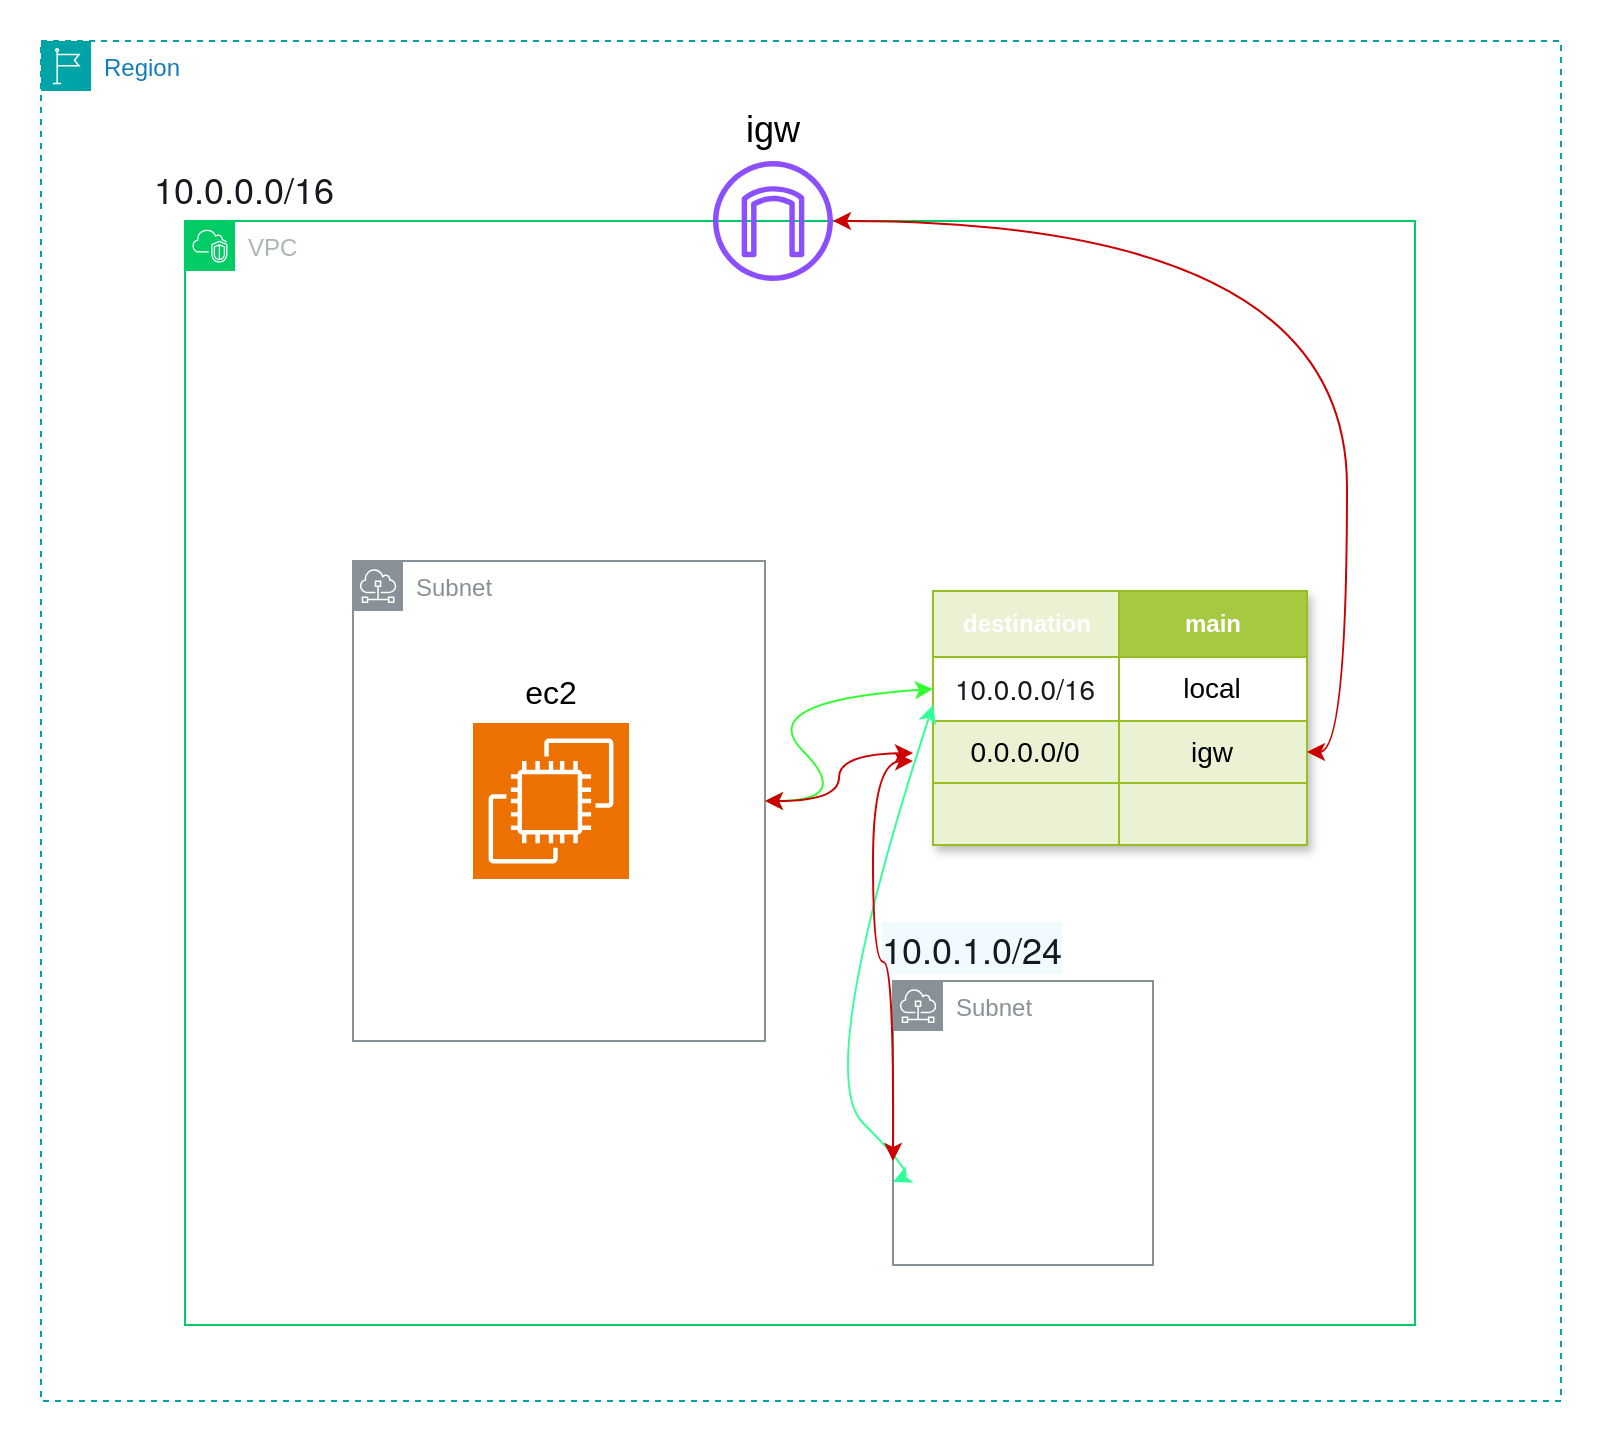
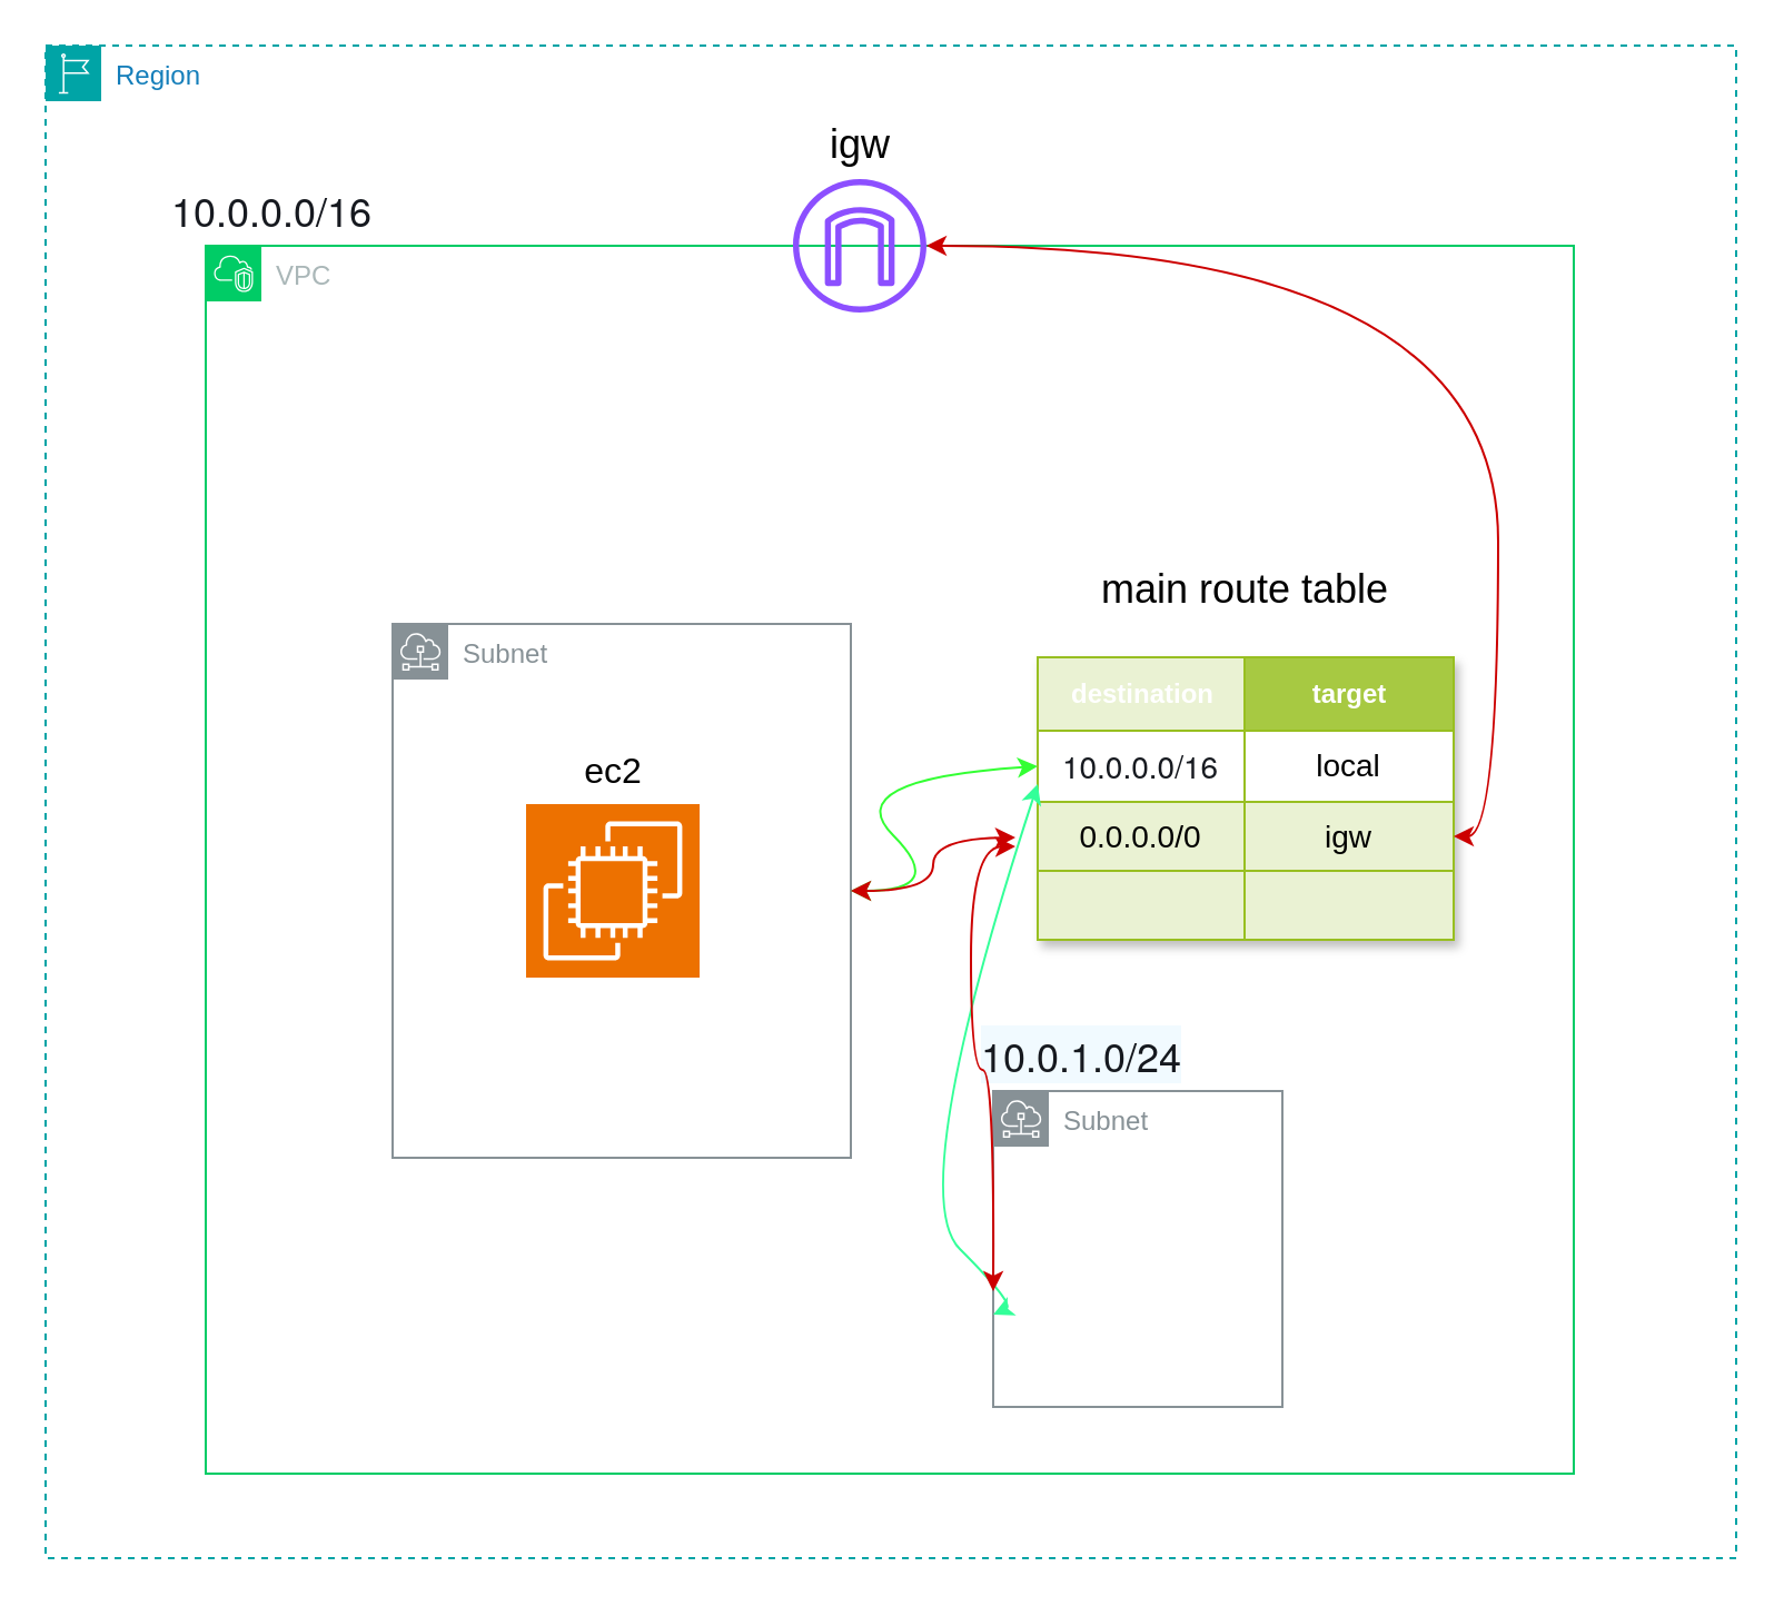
+ <mxCell id="9" value="&lt;font style=&quot;font-size: 18px;&quot;&gt;main route table&lt;/font&gt;" style="text;strokeColor=none;align=center;fillColor=none;html=1;verticalAlign=middle;whiteSpace=wrap;rounded=0;" vertex="1" parent="5"><mxGeometry x="387" y="140" width="161" height="30" as="geometry" /></mxCell>
- <mxCell id="14" value="main" style="connectable=0;recursiveResize=0;strokeColor=inherit;fillColor=#A7C942;align=center;fontStyle=1;fontColor=#FFFFFF;html=1;" vertex="1" parent="12"><mxGeometry x="93" width="94" height="33" as="geometry"><mxRectangle width="94" height="33" as="alternateBounds" /></mxGeometry></mxCell>
+ <mxCell id="14" value="target" style="connectable=0;recursiveResize=0;strokeColor=inherit;fillColor=#A7C942;align=center;fontStyle=1;fontColor=#FFFFFF;html=1;" vertex="1" parent="12"><mxGeometry x="93" width="94" height="33" as="geometry"><mxRectangle width="94" height="33" as="alternateBounds" /></mxGeometry></mxCell>
